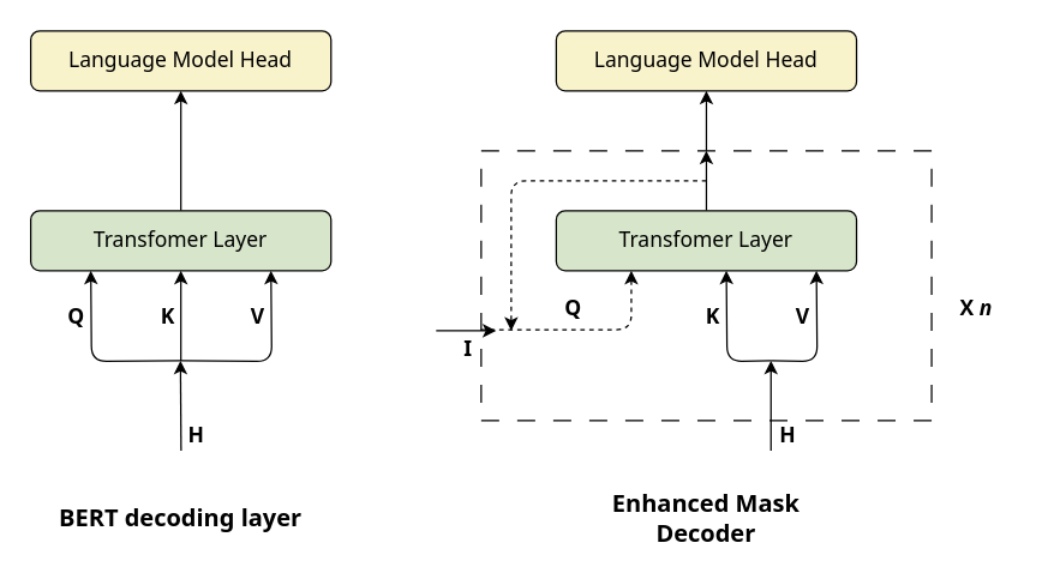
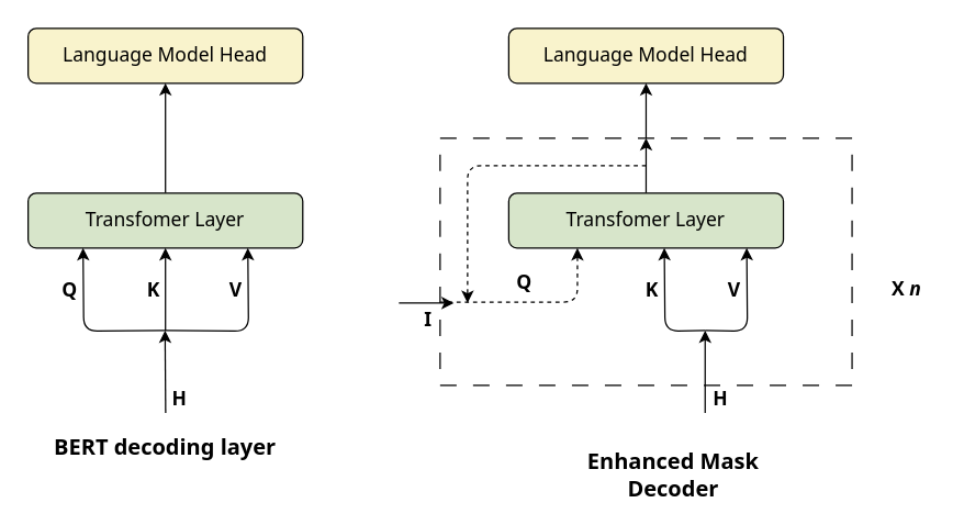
- <mxCell id="29" value="X &lt;i&gt;n&lt;/i&gt;" style="text;html=1;strokeColor=none;fillColor=none;align=center;verticalAlign=middle;whiteSpace=wrap;rounded=0;fontFamily=Noto Sans;fontSource=https%3A%2F%2Ffonts.googleapis.com%2Fcss%3Ffamily%3DNoto%2BSans;fontSize=14;fontStyle=1" parent="1" vertex="1"><mxGeometry x="620" y="190" width="60" height="30" as="geometry" /></mxCell>
+ <mxCell id="29" value="X &lt;i&gt;n&lt;/i&gt;" style="text;html=1;strokeColor=none;fillColor=none;align=center;verticalAlign=middle;whiteSpace=wrap;rounded=0;fontFamily=Noto Sans;fontSource=https%3A%2F%2Ffonts.googleapis.com%2Fcss%3Ffamily%3DNoto%2BSans;fontSize=14;fontStyle=1" parent="1" vertex="1"><mxGeometry x="630" y="195" width="60" height="30" as="geometry" /></mxCell>
- <mxCell id="30" value="BERT decoding layer" style="text;html=1;strokeColor=none;fillColor=none;align=center;verticalAlign=middle;whiteSpace=wrap;rounded=0;fontFamily=Noto Sans;fontSource=https%3A%2F%2Ffonts.googleapis.com%2Fcss%3Ffamily%3DNoto%2BSans;fontSize=16;fontStyle=1" parent="1" vertex="1"><mxGeometry x="25" y="330" width="190" height="30" as="geometry" /></mxCell>
+ <mxCell id="30" value="BERT decoding layer" style="text;html=1;strokeColor=none;fillColor=none;align=center;verticalAlign=middle;whiteSpace=wrap;rounded=0;fontFamily=Noto Sans;fontSource=https%3A%2F%2Ffonts.googleapis.com%2Fcss%3Ffamily%3DNoto%2BSans;fontSize=16;fontStyle=1" parent="1" vertex="1"><mxGeometry x="25" y="310" width="190" height="30" as="geometry" /></mxCell>
- <mxCell id="31" value="Enhanced Mask Decoder" style="text;html=1;strokeColor=none;fillColor=none;align=center;verticalAlign=middle;whiteSpace=wrap;rounded=0;fontFamily=Noto Sans;fontSource=https%3A%2F%2Ffonts.googleapis.com%2Fcss%3Ffamily%3DNoto%2BSans;fontSize=16;fontStyle=1" parent="1" vertex="1"><mxGeometry x="375" y="330" width="190" height="30" as="geometry" /></mxCell>
+ <mxCell id="31" value="Enhanced Mask Decoder" style="text;html=1;strokeColor=none;fillColor=none;align=center;verticalAlign=middle;whiteSpace=wrap;rounded=0;fontFamily=Noto Sans;fontSource=https%3A%2F%2Ffonts.googleapis.com%2Fcss%3Ffamily%3DNoto%2BSans;fontSize=16;fontStyle=1" parent="1" vertex="1"><mxGeometry x="395" y="330" width="190" height="30" as="geometry" /></mxCell>
